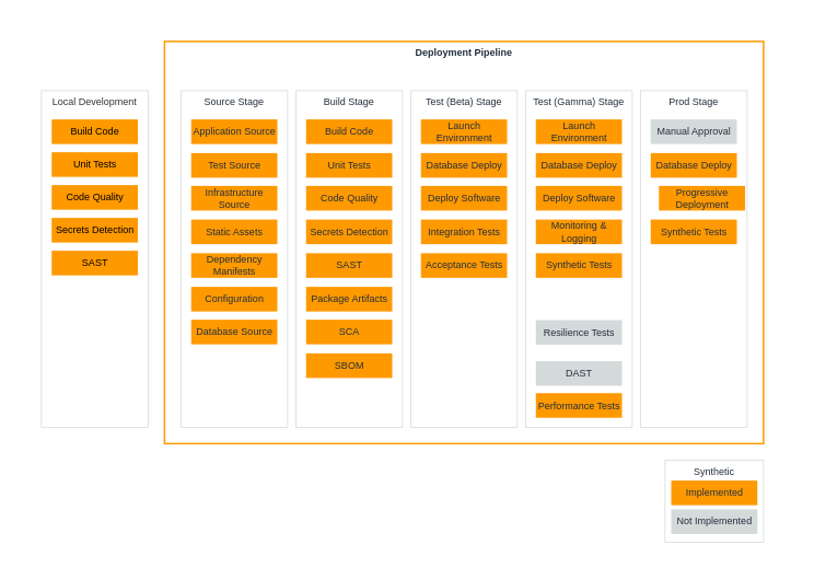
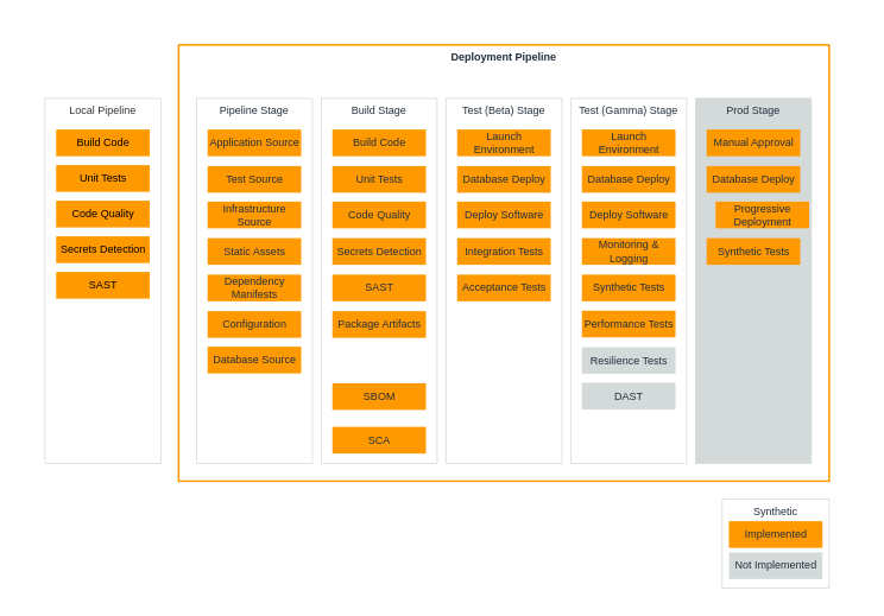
- <mxCell id="44" value="Local Development" style="fillColor=#FFFFFF;strokeColor=#D4DADA;verticalAlign=top;fontStyle=0;fontColor=#333333;shadow=0;" parent="1" vertex="1"><mxGeometry x="50" y="110" width="130" height="410" as="geometry" /></mxCell>
+ <mxCell id="44" value="Local Pipeline" style="fillColor=#FFFFFF;strokeColor=#D4DADA;verticalAlign=top;fontStyle=0;fontColor=#333333;shadow=0;" parent="1" vertex="1"><mxGeometry x="50" y="110" width="130" height="410" as="geometry" /></mxCell>
- <mxCell id="7" value="Source Stage" style="fillColor=#FFFFFF;strokeColor=#D4DADA;verticalAlign=top;fontStyle=0;fontColor=#232F3D;shadow=0;" parent="1" vertex="1"><mxGeometry x="220" y="110" width="130" height="410" as="geometry" /></mxCell>
+ <mxCell id="7" value="Pipeline Stage" style="fillColor=#FFFFFF;strokeColor=#D4DADA;verticalAlign=top;fontStyle=0;fontColor=#232F3D;shadow=0;" parent="1" vertex="1"><mxGeometry x="220" y="110" width="130" height="410" as="geometry" /></mxCell>
- <mxCell id="40" value="Manual Approval" style="rounded=0;whiteSpace=wrap;html=1;fillColor=#d4dada;strokeColor=none;fontColor=#232F3D;shadow=0;" parent="1" vertex="1"><mxGeometry x="792.5" y="145" width="105" height="30" as="geometry" /></mxCell>
+ <mxCell id="40" value="Manual Approval" style="rounded=0;whiteSpace=wrap;html=1;fillColor=#FF9900;strokeColor=none;fontColor=#232F3D;shadow=0;" parent="1" vertex="1"><mxGeometry x="792.5" y="145" width="105" height="30" as="geometry" /></mxCell>
- <mxCell id="11" value="Prod Stage" style="fillColor=#FFFFFF;strokeColor=#D4DADA;verticalAlign=top;fontStyle=0;fontColor=#232F3D;shadow=0;glass=0;sketch=0;" parent="1" vertex="1"><mxGeometry x="780" y="110" width="130" height="410" as="geometry" /></mxCell>
+ <mxCell id="11" value="Prod Stage" style="fillColor=#d4dada;strokeColor=#D4DADA;verticalAlign=top;fontStyle=0;fontColor=#232F3D;shadow=0;glass=0;sketch=0;" parent="1" vertex="1"><mxGeometry x="780" y="110" width="130" height="410" as="geometry" /></mxCell>
- <mxCell id="18" value="SCA" style="rounded=0;whiteSpace=wrap;html=1;fillColor=#ff9900;strokeColor=none;fontColor=#232F3D;shadow=0;" parent="1" vertex="1"><mxGeometry x="372.5" y="389" width="105" height="30" as="geometry" /></mxCell>
+ <mxCell id="18" value="SCA" style="rounded=0;whiteSpace=wrap;html=1;fillColor=#ff9900;strokeColor=none;fontColor=#232F3D;shadow=0;" parent="1" vertex="1"><mxGeometry x="372.5" y="479" width="105" height="30" as="geometry" /></mxCell>
- <mxCell id="39" value="DAST" style="rounded=0;whiteSpace=wrap;html=1;fillColor=#D4DADA;strokeColor=none;fontColor=#232F3D;shadow=0;" parent="1" vertex="1"><mxGeometry x="652.5" y="439.5" width="105" height="30" as="geometry" /></mxCell>
+ <mxCell id="39" value="DAST" style="rounded=0;whiteSpace=wrap;html=1;fillColor=#D4DADA;strokeColor=none;fontColor=#232F3D;shadow=0;" parent="1" vertex="1"><mxGeometry x="652.5" y="429.5" width="105" height="30" as="geometry" /></mxCell>
- <mxCell id="37" value="Performance Tests" style="rounded=0;whiteSpace=wrap;html=1;fillColor=#FF9900;strokeColor=none;fontColor=#232F3D;shadow=0;" parent="1" vertex="1"><mxGeometry x="652.5" y="478.5" width="105" height="30" as="geometry" /></mxCell>
+ <mxCell id="37" value="Performance Tests" style="rounded=0;whiteSpace=wrap;html=1;fillColor=#FF9900;strokeColor=none;fontColor=#232F3D;shadow=0;" parent="1" vertex="1"><mxGeometry x="652.5" y="348.5" width="105" height="30" as="geometry" /></mxCell>
